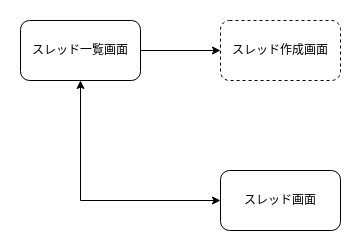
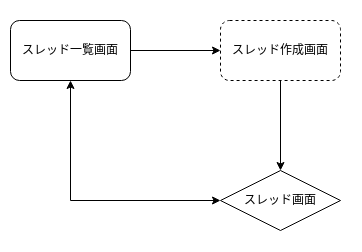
- <mxCell id="3" value="スレッド一覧画面" style="rounded=1;whiteSpace=wrap;html=1;" parent="1" vertex="1"><mxGeometry x="20" y="20" width="120" height="60" as="geometry" /></mxCell>
+ <mxCell id="3" value="スレッド一覧画面" style="rounded=1;whiteSpace=wrap;html=1;" parent="1" vertex="1"><mxGeometry x="10" y="20" width="120" height="60" as="geometry" /></mxCell>
+ <mxCell id="4" style="edgeStyle=none;html=1;exitX=0.5;exitY=1;exitDx=0;exitDy=0;" edge="1" parent="1" source="5" target="6"><mxGeometry relative="1" as="geometry" /></mxCell>
- <mxCell id="6" value="スレッド画面" style="rounded=1;whiteSpace=wrap;html=1;" vertex="1" parent="1"><mxGeometry x="220" y="170" width="120" height="60" as="geometry" /></mxCell>
+ <mxCell id="6" value="スレッド画面" style="rhombus;whiteSpace=wrap;html=1;" vertex="1" parent="1"><mxGeometry x="220" y="170" width="120" height="60" as="geometry" /></mxCell>
